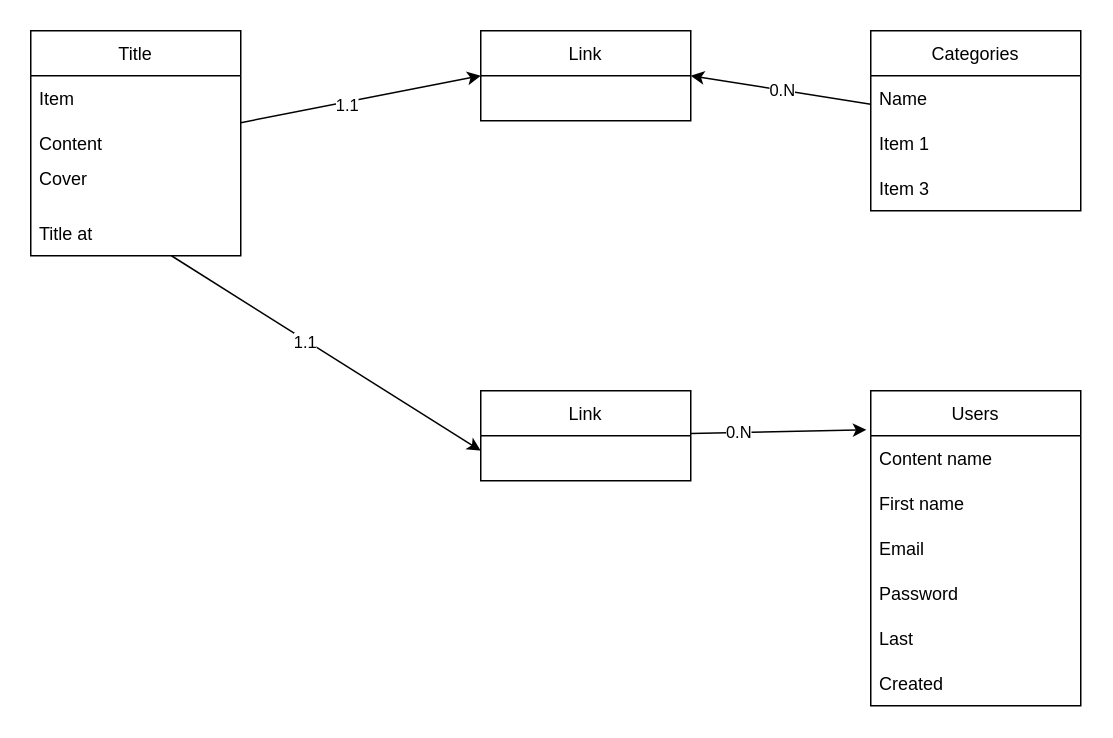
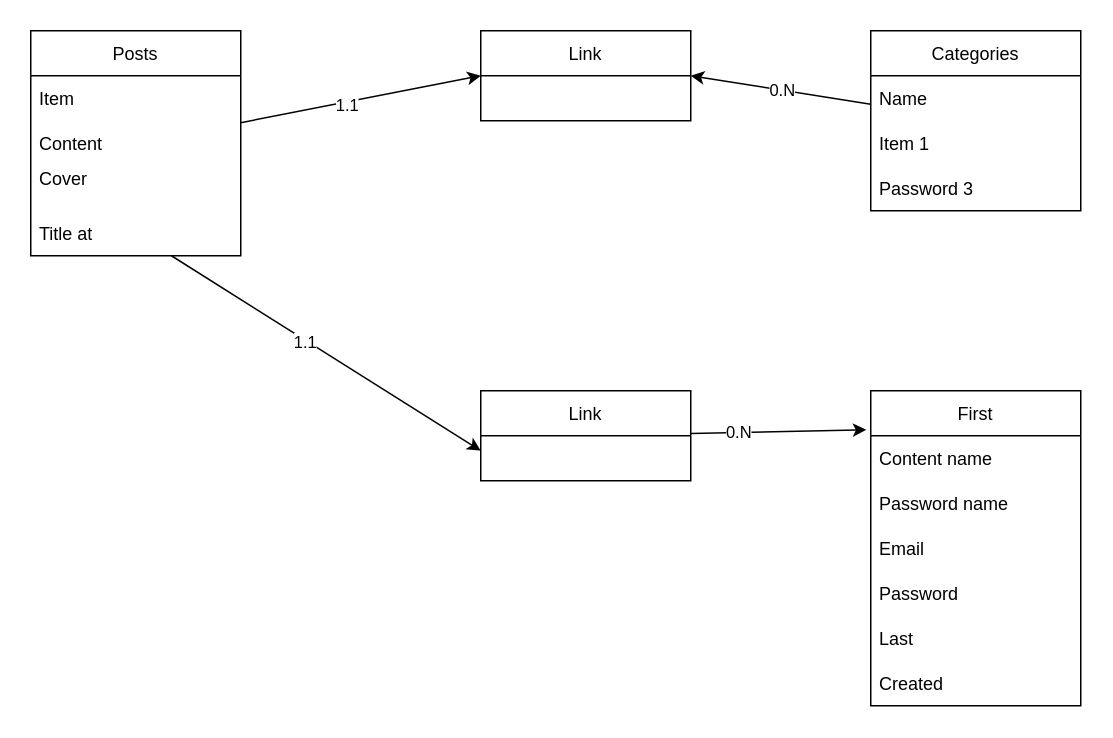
- <mxCell id="2" value="Title" style="swimlane;fontStyle=0;childLayout=stackLayout;horizontal=1;startSize=30;horizontalStack=0;resizeParent=1;resizeParentMax=0;resizeLast=0;collapsible=1;marginBottom=0;" vertex="1" parent="1"><mxGeometry x="20" y="20" width="140" height="150" as="geometry" /></mxCell>
+ <mxCell id="2" value="Posts" style="swimlane;fontStyle=0;childLayout=stackLayout;horizontal=1;startSize=30;horizontalStack=0;resizeParent=1;resizeParentMax=0;resizeLast=0;collapsible=1;marginBottom=0;" vertex="1" parent="1"><mxGeometry x="20" y="20" width="140" height="150" as="geometry" /></mxCell>
- <mxCell id="12" value="Item 3" style="text;strokeColor=none;fillColor=none;align=left;verticalAlign=middle;spacingLeft=4;spacingRight=4;overflow=hidden;points=[[0,0.5],[1,0.5]];portConstraint=eastwest;rotatable=0;" vertex="1" parent="9"><mxGeometry y="90" width="140" height="30" as="geometry" /></mxCell>
+ <mxCell id="12" value="Password 3" style="text;strokeColor=none;fillColor=none;align=left;verticalAlign=middle;spacingLeft=4;spacingRight=4;overflow=hidden;points=[[0,0.5],[1,0.5]];portConstraint=eastwest;rotatable=0;" vertex="1" parent="9"><mxGeometry y="90" width="140" height="30" as="geometry" /></mxCell>
- <mxCell id="17" value="Users" style="swimlane;fontStyle=0;childLayout=stackLayout;horizontal=1;startSize=30;horizontalStack=0;resizeParent=1;resizeParentMax=0;resizeLast=0;collapsible=1;marginBottom=0;" vertex="1" parent="1"><mxGeometry x="580" y="260" width="140" height="210" as="geometry" /></mxCell>
+ <mxCell id="17" value="First" style="swimlane;fontStyle=0;childLayout=stackLayout;horizontal=1;startSize=30;horizontalStack=0;resizeParent=1;resizeParentMax=0;resizeLast=0;collapsible=1;marginBottom=0;" vertex="1" parent="1"><mxGeometry x="580" y="260" width="140" height="210" as="geometry" /></mxCell>
- <mxCell id="19" value="First name" style="text;strokeColor=none;fillColor=none;align=left;verticalAlign=middle;spacingLeft=4;spacingRight=4;overflow=hidden;points=[[0,0.5],[1,0.5]];portConstraint=eastwest;rotatable=0;" vertex="1" parent="17"><mxGeometry y="60" width="140" height="30" as="geometry" /></mxCell>
+ <mxCell id="19" value="Password name" style="text;strokeColor=none;fillColor=none;align=left;verticalAlign=middle;spacingLeft=4;spacingRight=4;overflow=hidden;points=[[0,0.5],[1,0.5]];portConstraint=eastwest;rotatable=0;" vertex="1" parent="17"><mxGeometry y="60" width="140" height="30" as="geometry" /></mxCell>
